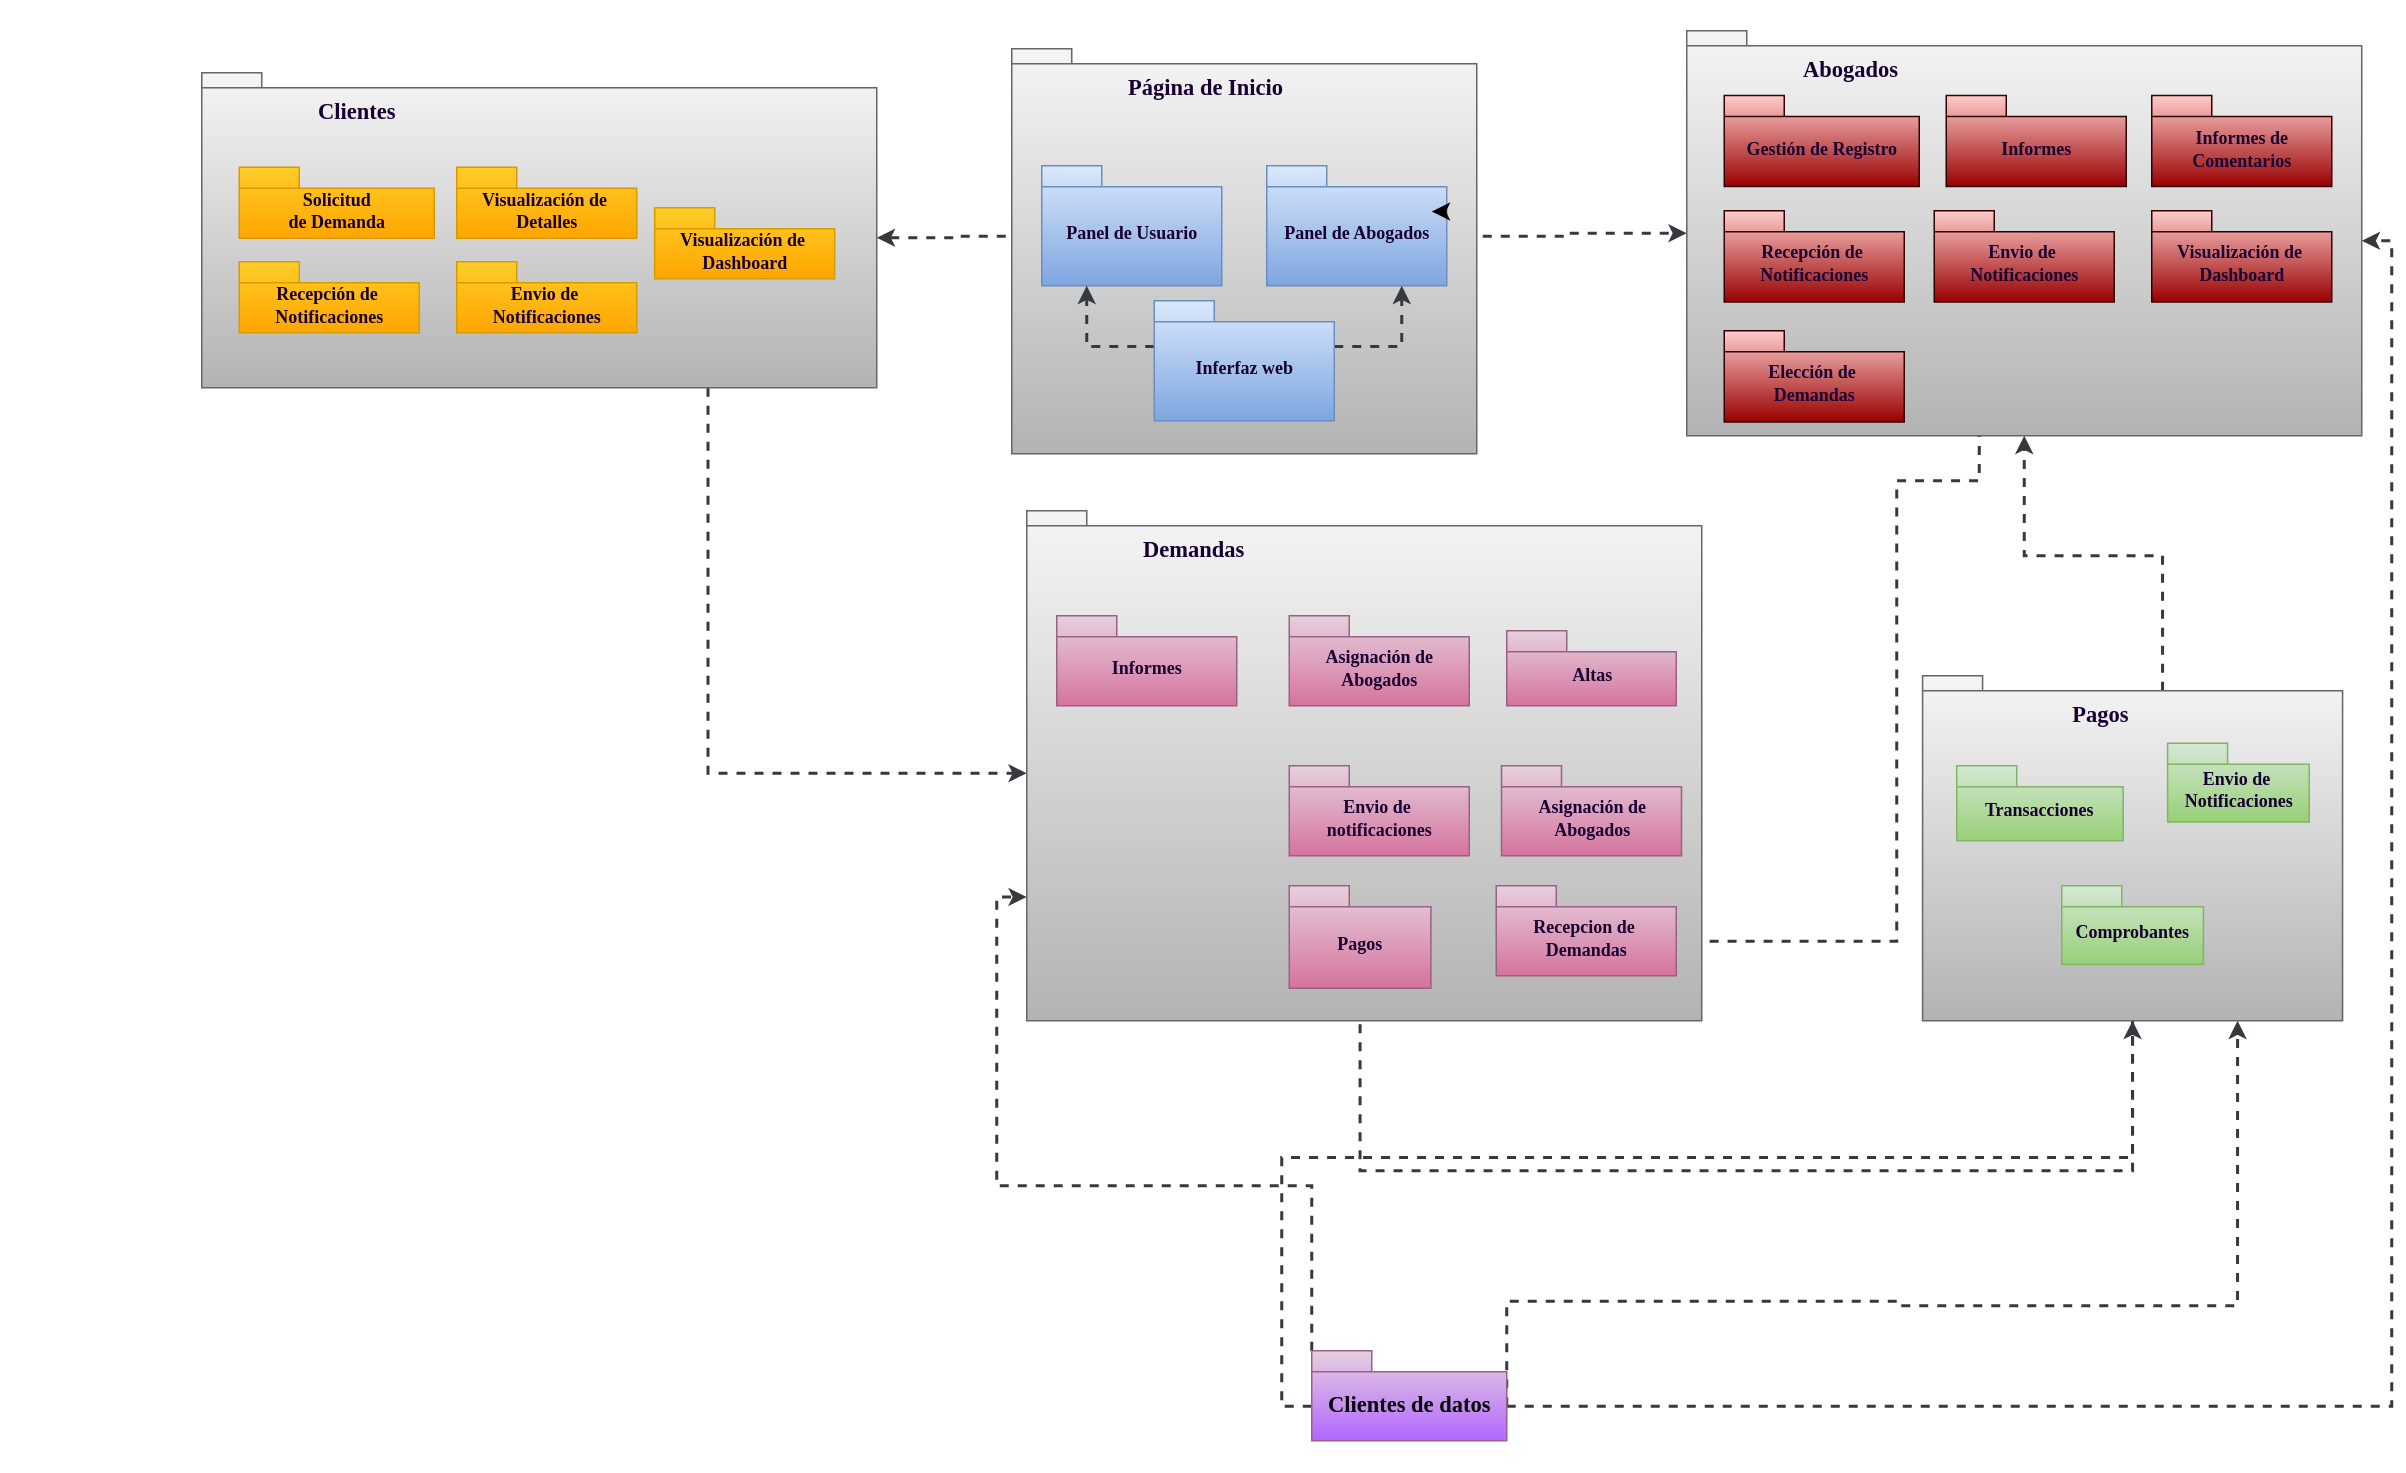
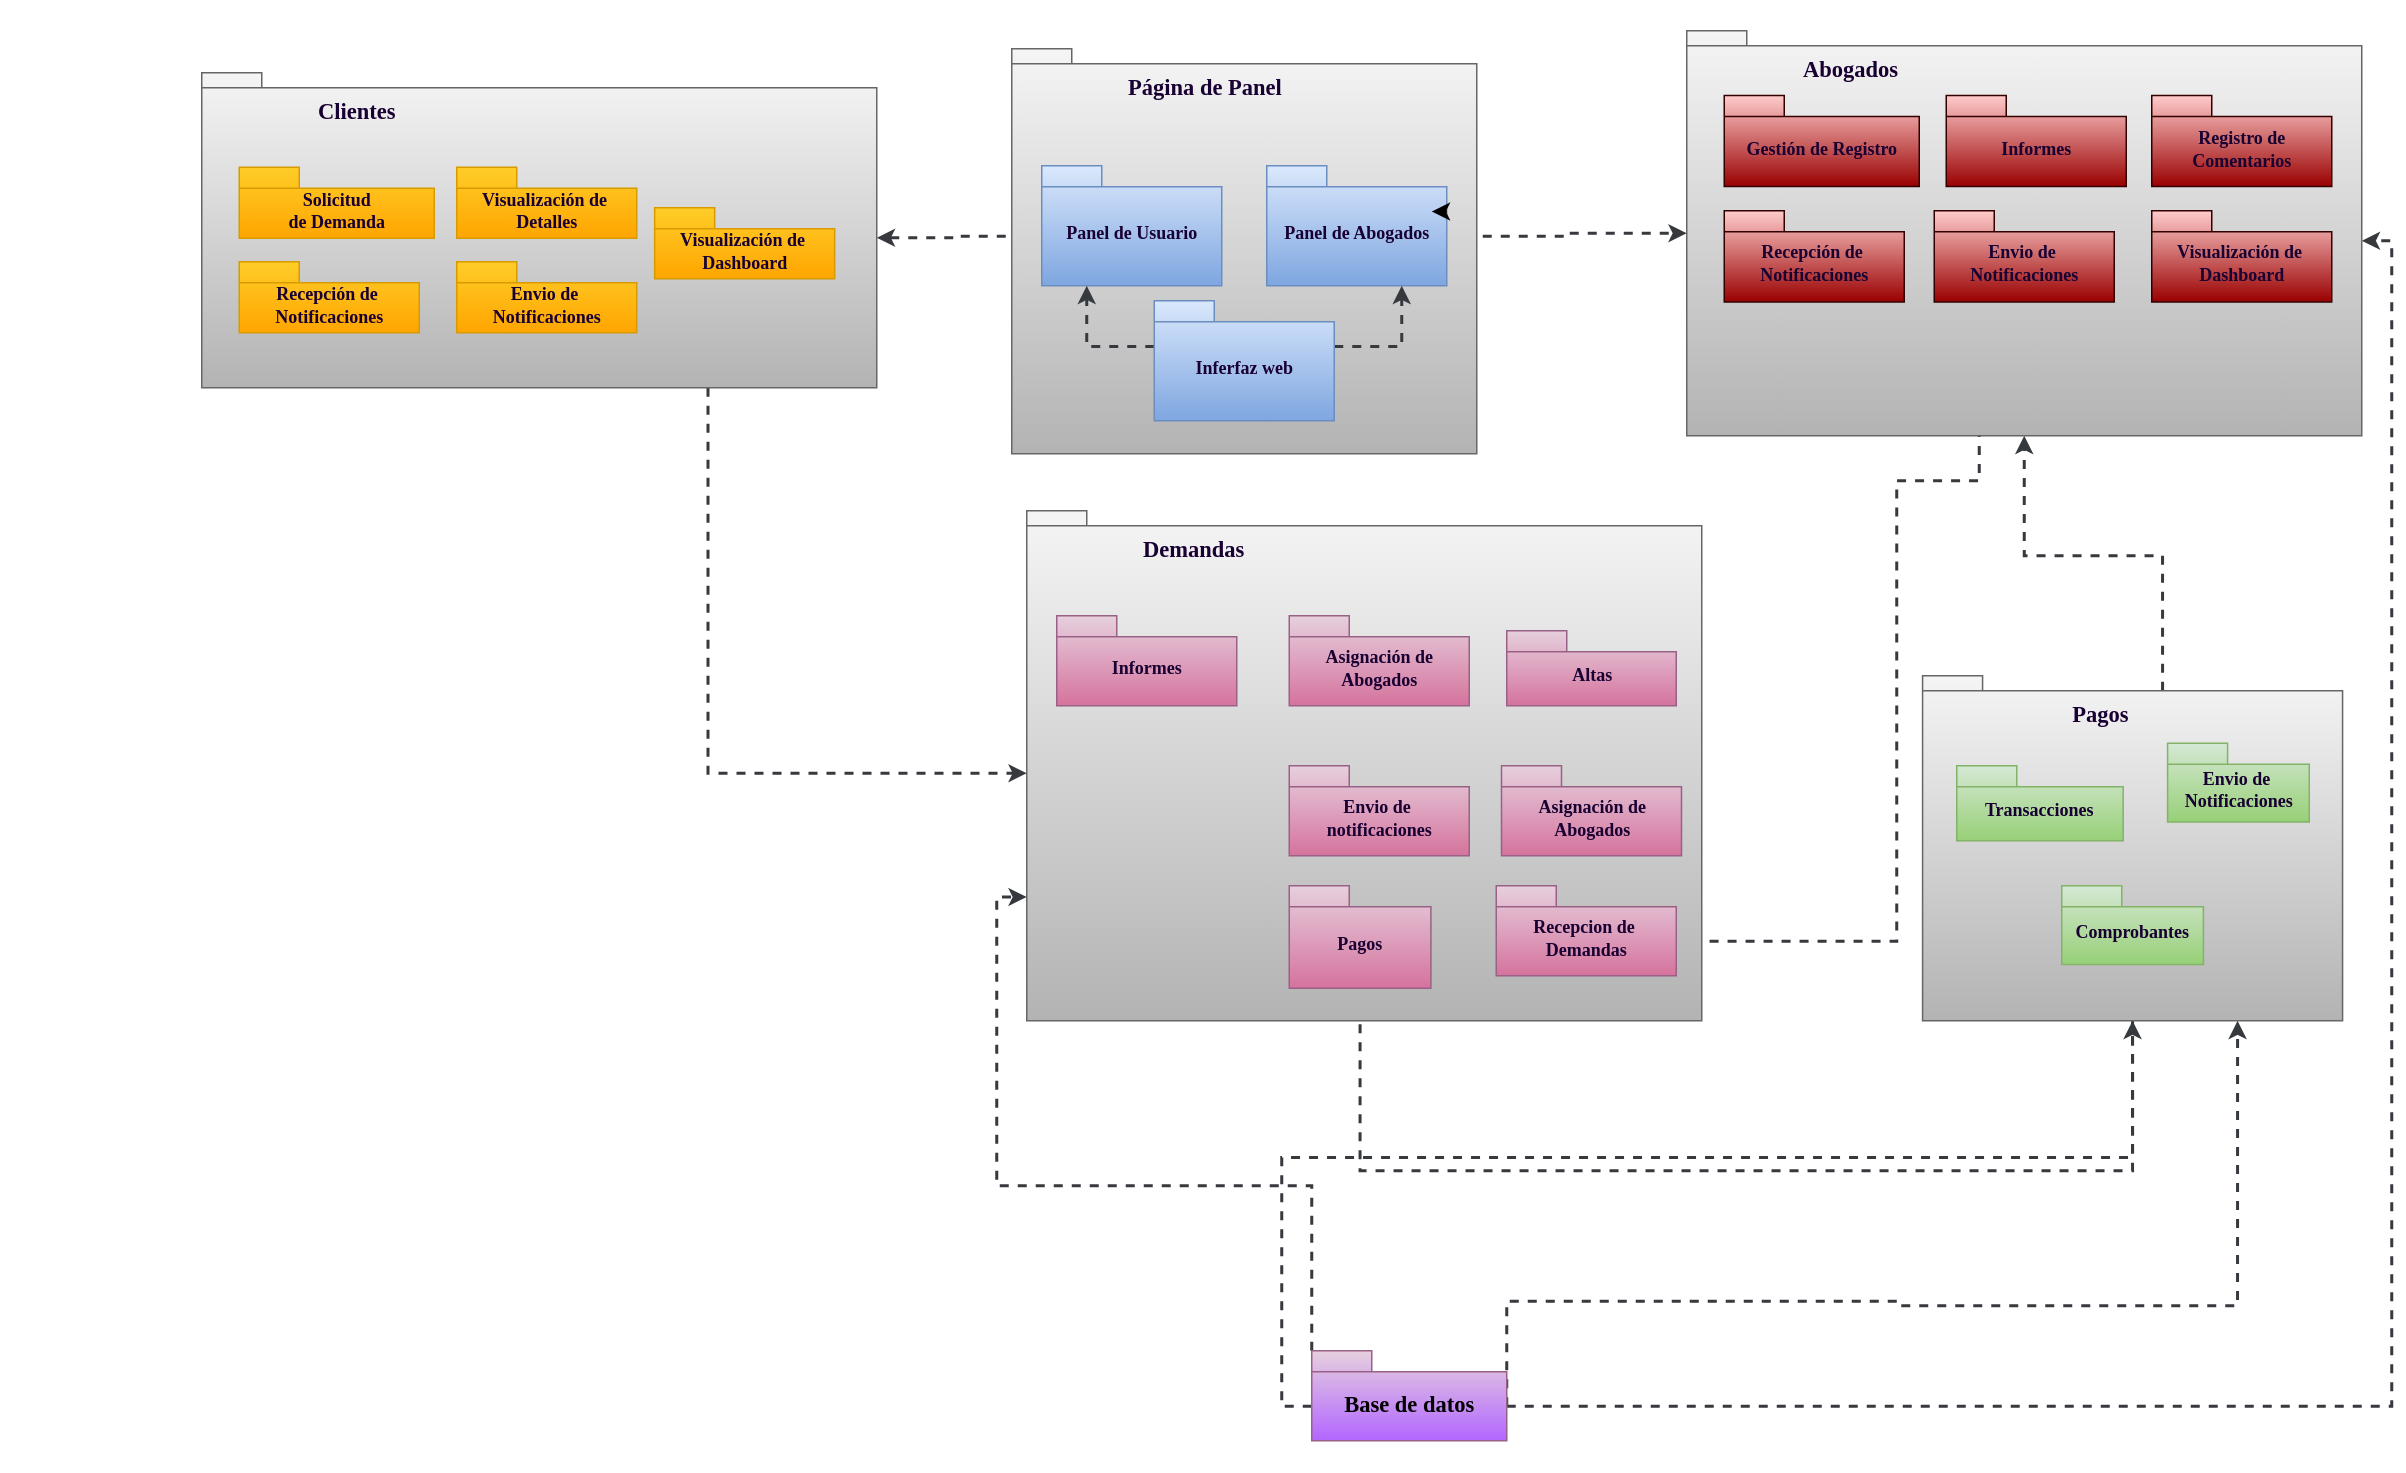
- <mxCell id="13" value="&lt;blockquote style=&quot;margin: 0px 0px 0px 40px; border: none; padding: 0px; font-size: 15px;&quot;&gt;&lt;blockquote style=&quot;margin: 0px 0px 0px 40px; border: none; padding: 0px; font-size: 15px;&quot;&gt;Página de Inicio&lt;/blockquote&gt;&lt;/blockquote&gt;" style="shape=folder;fontStyle=1;spacingTop=10;tabWidth=40;tabHeight=10;tabPosition=left;html=1;labelPosition=left;verticalLabelPosition=middle;align=right;verticalAlign=top;textDirection=rtl;horizontal=1;container=0;fillColor=#f5f5f5;gradientColor=#b3b3b3;strokeColor=#666666;fontColor=#190033;fontFamily=Verdana;fontSize=15;" vertex="1" parent="1"><mxGeometry x="560" y="32" width="310" height="270" as="geometry" /></mxCell>
+ <mxCell id="13" value="&lt;blockquote style=&quot;margin: 0px 0px 0px 40px; border: none; padding: 0px; font-size: 15px;&quot;&gt;&lt;blockquote style=&quot;margin: 0px 0px 0px 40px; border: none; padding: 0px; font-size: 15px;&quot;&gt;Página de Panel&lt;/blockquote&gt;&lt;/blockquote&gt;" style="shape=folder;fontStyle=1;spacingTop=10;tabWidth=40;tabHeight=10;tabPosition=left;html=1;labelPosition=left;verticalLabelPosition=middle;align=right;verticalAlign=top;textDirection=rtl;horizontal=1;container=0;fillColor=#f5f5f5;gradientColor=#b3b3b3;strokeColor=#666666;fontColor=#190033;fontFamily=Verdana;fontSize=15;" vertex="1" parent="1"><mxGeometry x="560" y="32" width="310" height="270" as="geometry" /></mxCell>
- <mxCell id="24" value="Informes de&lt;br style=&quot;font-size: 12px;&quot;&gt;Comentarios" style="shape=folder;fontStyle=1;spacingTop=10;tabWidth=40;tabHeight=14;tabPosition=left;html=1;fillColor=#FFCCCC;strokeColor=#330000;gradientColor=#990000;fontColor=#190033;fontFamily=Verdana;fontSize=12;" vertex="1" parent="20"><mxGeometry x="310" y="43.114" width="120" height="60.779" as="geometry" /></mxCell>
+ <mxCell id="24" value="Registro de&lt;br style=&quot;font-size: 12px;&quot;&gt;Comentarios" style="shape=folder;fontStyle=1;spacingTop=10;tabWidth=40;tabHeight=14;tabPosition=left;html=1;fillColor=#FFCCCC;strokeColor=#330000;gradientColor=#990000;fontColor=#190033;fontFamily=Verdana;fontSize=12;" vertex="1" parent="20"><mxGeometry x="310" y="43.114" width="120" height="60.779" as="geometry" /></mxCell>
- <mxCell id="21" value="Elección de&amp;nbsp;&lt;br style=&quot;font-size: 12px;&quot;&gt;Demandas" style="shape=folder;fontStyle=1;spacingTop=10;tabWidth=40;tabHeight=14;tabPosition=left;html=1;fillColor=#FFCCCC;strokeColor=#330000;gradientColor=#990000;fontColor=#190033;fontFamily=Verdana;fontSize=12;" vertex="1" parent="20"><mxGeometry x="25" y="200.004" width="120" height="60.779" as="geometry" /></mxCell>
- <mxCell id="6" value="Clientes de datos" style="shape=folder;fontStyle=1;spacingTop=10;tabWidth=40;tabHeight=14;tabPosition=left;html=1;fontSize=15;fontFamily=Verdana;fillColor=#e6d0de;gradientColor=#B266FF;strokeColor=#996185;" vertex="1" parent="1"><mxGeometry x="760" y="900" width="130" height="60" as="geometry" /></mxCell>
+ <mxCell id="6" value="Base de datos" style="shape=folder;fontStyle=1;spacingTop=10;tabWidth=40;tabHeight=14;tabPosition=left;html=1;fontSize=15;fontFamily=Verdana;fillColor=#e6d0de;gradientColor=#B266FF;strokeColor=#996185;" vertex="1" parent="1"><mxGeometry x="760" y="900" width="130" height="60" as="geometry" /></mxCell>
